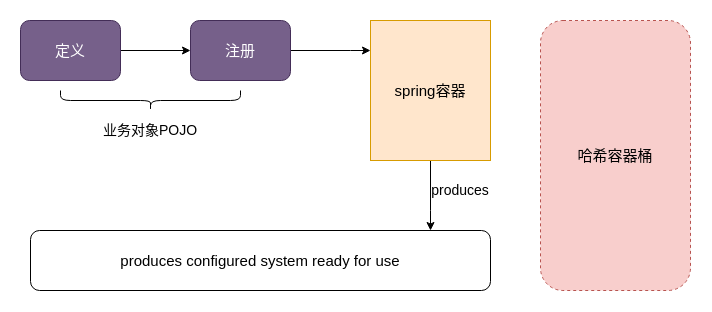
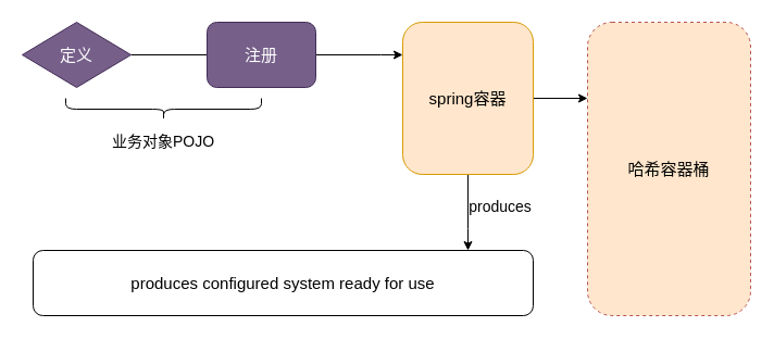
- <mxCell id="3" value="&lt;font style=&quot;font-size: 15px&quot;&gt;定义&lt;/font&gt;" style="rounded=1;whiteSpace=wrap;html=1;fillColor=#76608a;strokeColor=#432D57;fontColor=#ffffff;" vertex="1" parent="1"><mxGeometry x="20" y="20" width="100" height="60" as="geometry" /></mxCell>
+ <mxCell id="3" value="&lt;font style=&quot;font-size: 15px&quot;&gt;定义&lt;/font&gt;" style="rhombus;whiteSpace=wrap;html=1;fillColor=#76608a;strokeColor=#432D57;fontColor=#ffffff;" vertex="1" parent="1"><mxGeometry x="20" y="20" width="100" height="60" as="geometry" /></mxCell>
- <mxCell id="2" value="" style="edgeStyle=orthogonalEdgeStyle;rounded=0;orthogonalLoop=1;jettySize=auto;html=1;" edge="1" parent="1" source="3" target="5"><mxGeometry relative="1" as="geometry" /></mxCell>
+ <mxCell id="2" value="" style="edgeStyle=orthogonalEdgeStyle;rounded=0;orthogonalLoop=1;jettySize=auto;html=1;endArrow=none;" edge="1" parent="1" source="3" target="5"><mxGeometry relative="1" as="geometry" /></mxCell>
- <mxCell id="8" value="&lt;font style=&quot;font-size: 15px&quot;&gt;spring容器&lt;/font&gt;" style="whiteSpace=wrap;html=1;fillColor=#ffe6cc;strokeColor=#d79b00;rounded=0;" vertex="1" parent="1"><mxGeometry x="370" y="20" width="120" height="140" as="geometry" /></mxCell>
+ <mxCell id="8" value="&lt;font style=&quot;font-size: 15px&quot;&gt;spring容器&lt;/font&gt;" style="rounded=1;whiteSpace=wrap;html=1;fillColor=#ffe6cc;strokeColor=#d79b00;" vertex="1" parent="1"><mxGeometry x="370" y="20" width="120" height="140" as="geometry" /></mxCell>
+ <mxCell id="7" value="" style="edgeStyle=orthogonalEdgeStyle;rounded=0;orthogonalLoop=1;jettySize=auto;html=1;" edge="1" parent="1" source="8" target="9"><mxGeometry relative="1" as="geometry"><Array as="points"><mxPoint x="540" y="90" /><mxPoint x="540" y="90" /></Array></mxGeometry></mxCell>
- <mxCell id="9" value="&lt;font style=&quot;font-size: 15px&quot;&gt;哈希容器桶&lt;/font&gt;" style="rounded=1;whiteSpace=wrap;html=1;dashed=1;fillColor=#f8cecc;strokeColor=#b85450;" vertex="1" parent="1"><mxGeometry x="540" y="20" width="150" height="270" as="geometry" /></mxCell>
+ <mxCell id="9" value="&lt;font style=&quot;font-size: 15px&quot;&gt;哈希容器桶&lt;/font&gt;" style="rounded=1;whiteSpace=wrap;html=1;dashed=1;fillColor=#ffe6cc;strokeColor=#b85450;" vertex="1" parent="1"><mxGeometry x="540" y="20" width="150" height="270" as="geometry" /></mxCell>
